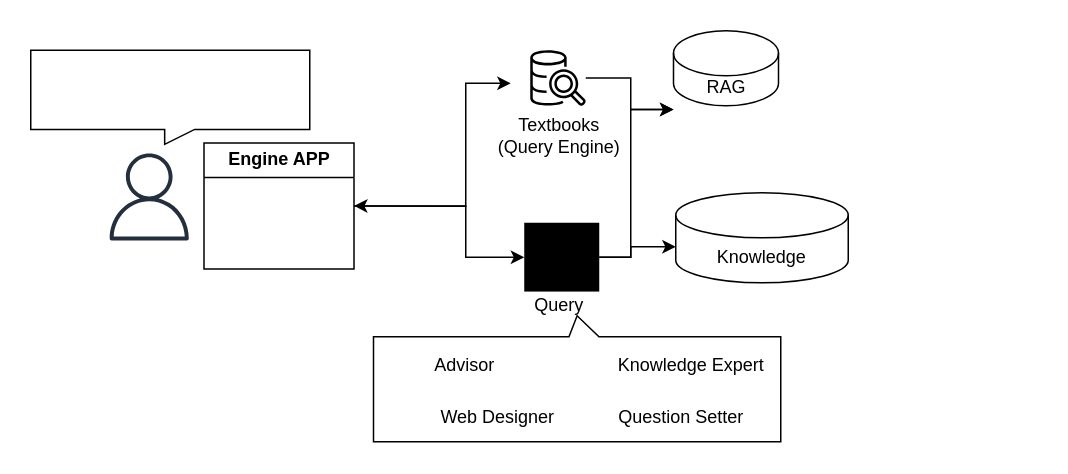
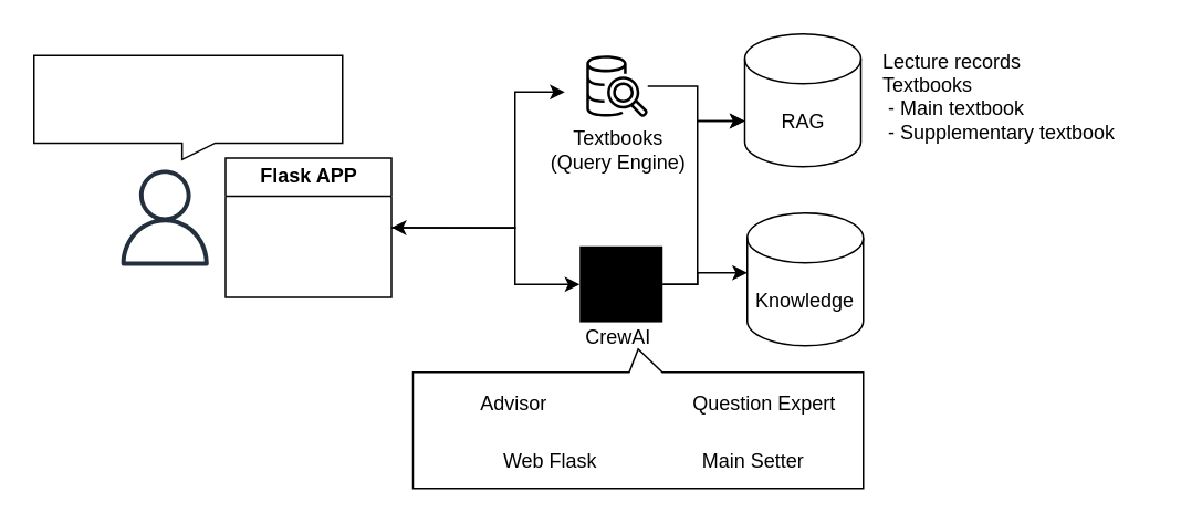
- <mxCell id="7" value="RAG" style="shape=cylinder3;whiteSpace=wrap;html=1;boundedLbl=1;backgroundOutline=1;size=15;" vertex="1" parent="1"><mxGeometry x="448.5" y="20" width="70" height="50" as="geometry" /></mxCell>
+ <mxCell id="7" value="RAG" style="shape=cylinder3;whiteSpace=wrap;html=1;boundedLbl=1;backgroundOutline=1;size=15;" vertex="1" parent="1"><mxGeometry x="448.5" y="20" width="70" height="80" as="geometry" /></mxCell>
+ <mxCell id="9" value="Lecture records&lt;div&gt;Textbooks&lt;/div&gt;&lt;div&gt;&amp;nbsp;- Main textbook&lt;/div&gt;&lt;div&gt;&amp;nbsp;- Supplementary textbook&lt;br&gt;&lt;div&gt;&lt;br&gt;&lt;/div&gt;&lt;/div&gt;" style="text;html=1;align=left;verticalAlign=middle;resizable=0;points=[];autosize=1;strokeColor=none;fillColor=none;" vertex="1" parent="1"><mxGeometry x="530" y="20" width="160" height="90" as="geometry" /></mxCell>
- <mxCell id="5" value="Engine APP" style="swimlane;whiteSpace=wrap;html=1;" vertex="1" parent="1"><mxGeometry x="135.5" y="94.75" width="100" height="84" as="geometry" /></mxCell>
+ <mxCell id="5" value="Flask APP" style="swimlane;whiteSpace=wrap;html=1;" vertex="1" parent="1"><mxGeometry x="135.5" y="94.75" width="100" height="84" as="geometry" /></mxCell>
- <mxCell id="8" value="Knowledge" style="shape=cylinder3;whiteSpace=wrap;html=1;boundedLbl=1;backgroundOutline=1;size=15;" vertex="1" parent="1"><mxGeometry x="450" y="128" width="115" height="60" as="geometry" /></mxCell>
+ <mxCell id="8" value="Knowledge" style="shape=cylinder3;whiteSpace=wrap;html=1;boundedLbl=1;backgroundOutline=1;size=15;" vertex="1" parent="1"><mxGeometry x="450" y="128" width="70" height="80" as="geometry" /></mxCell>
- <mxCell id="13" value="Query" style="text;html=1;align=center;verticalAlign=middle;resizable=0;points=[];autosize=1;strokeColor=none;fillColor=none;" vertex="1" parent="1"><mxGeometry x="341.5" y="188" width="60" height="30" as="geometry" /></mxCell>
+ <mxCell id="13" value="CrewAI" style="text;html=1;align=center;verticalAlign=middle;resizable=0;points=[];autosize=1;strokeColor=none;fillColor=none;" vertex="1" parent="1"><mxGeometry x="341.5" y="188" width="60" height="30" as="geometry" /></mxCell>
- <mxCell id="17" value="Knowledge Expert" style="text;html=1;align=center;verticalAlign=middle;resizable=0;points=[];autosize=1;strokeColor=none;fillColor=none;" vertex="1" parent="1"><mxGeometry x="400" y="228" width="120" height="30" as="geometry" /></mxCell>
+ <mxCell id="17" value="Question Expert" style="text;html=1;align=center;verticalAlign=middle;resizable=0;points=[];autosize=1;strokeColor=none;fillColor=none;" vertex="1" parent="1"><mxGeometry x="400" y="228" width="120" height="30" as="geometry" /></mxCell>
- <mxCell id="18" value="Web Designer" style="text;html=1;align=center;verticalAlign=middle;resizable=0;points=[];autosize=1;strokeColor=none;fillColor=none;" vertex="1" parent="1"><mxGeometry x="280.5" y="263" width="100" height="30" as="geometry" /></mxCell>
+ <mxCell id="18" value="Web Flask" style="text;html=1;align=center;verticalAlign=middle;resizable=0;points=[];autosize=1;strokeColor=none;fillColor=none;" vertex="1" parent="1"><mxGeometry x="280.5" y="263" width="100" height="30" as="geometry" /></mxCell>
- <mxCell id="16" value="Question Setter&amp;nbsp;" style="text;html=1;align=center;verticalAlign=middle;resizable=0;points=[];autosize=1;strokeColor=none;fillColor=none;" vertex="1" parent="1"><mxGeometry x="400" y="263" width="110" height="30" as="geometry" /></mxCell>
+ <mxCell id="16" value="Main Setter&amp;nbsp;" style="text;html=1;align=center;verticalAlign=middle;resizable=0;points=[];autosize=1;strokeColor=none;fillColor=none;" vertex="1" parent="1"><mxGeometry x="400" y="263" width="110" height="30" as="geometry" /></mxCell>
